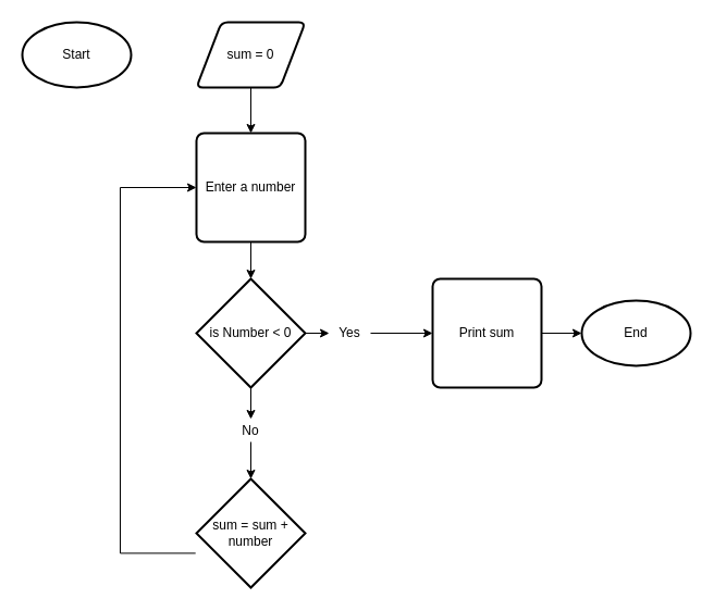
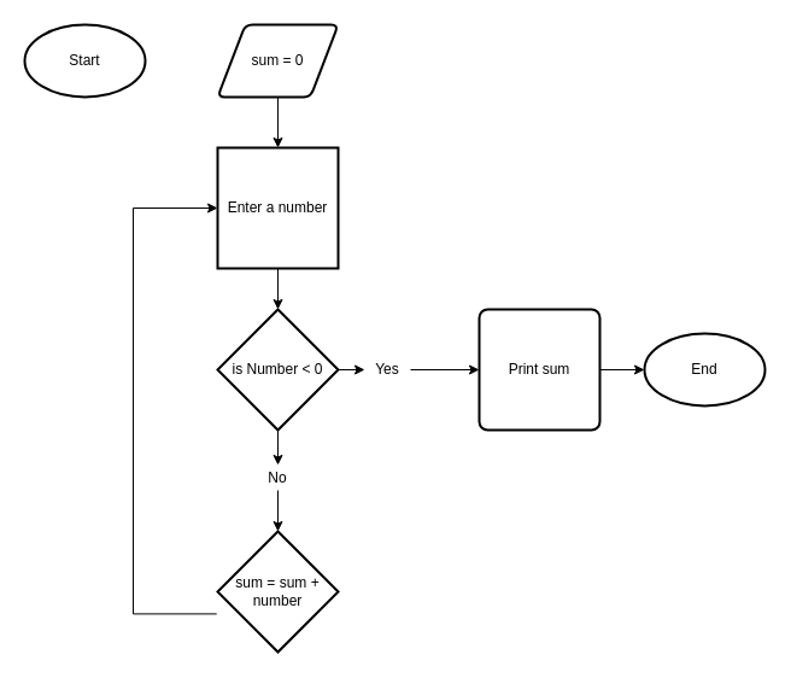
- <mxCell id="7" value="Enter a number" style="rounded=1;whiteSpace=wrap;html=1;absoluteArcSize=1;arcSize=14;strokeWidth=2;" vertex="1" parent="1"><mxGeometry x="180" y="122" width="100" height="100" as="geometry" /></mxCell>
+ <mxCell id="7" value="Enter a number" style="whiteSpace=wrap;html=1;absoluteArcSize=1;arcSize=14;strokeWidth=2;rounded=0;" vertex="1" parent="1"><mxGeometry x="180" y="122" width="100" height="100" as="geometry" /></mxCell>
